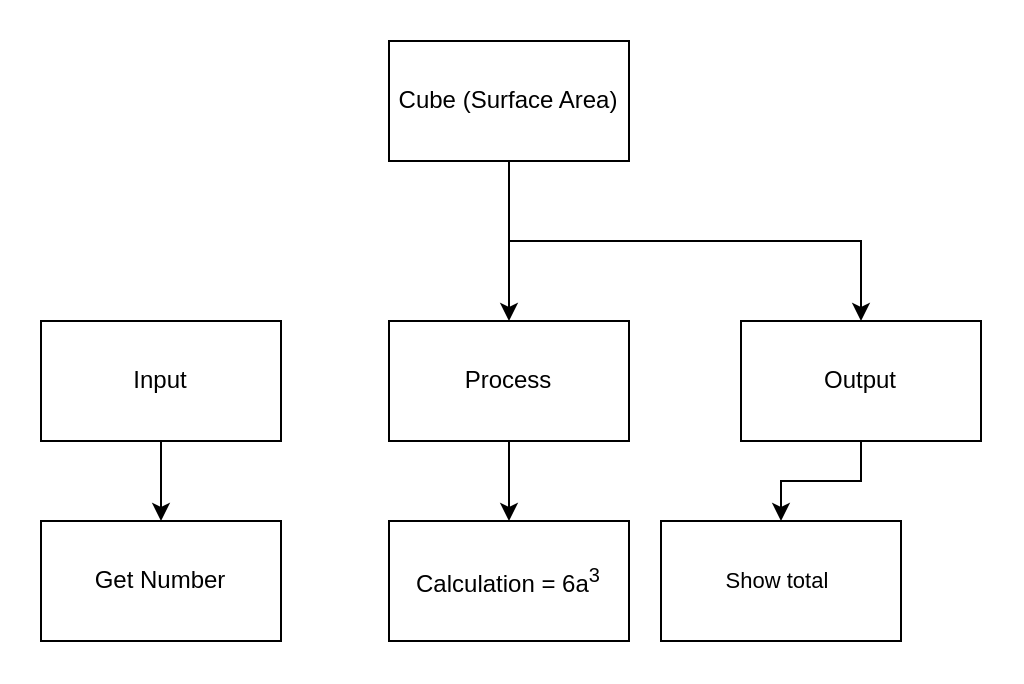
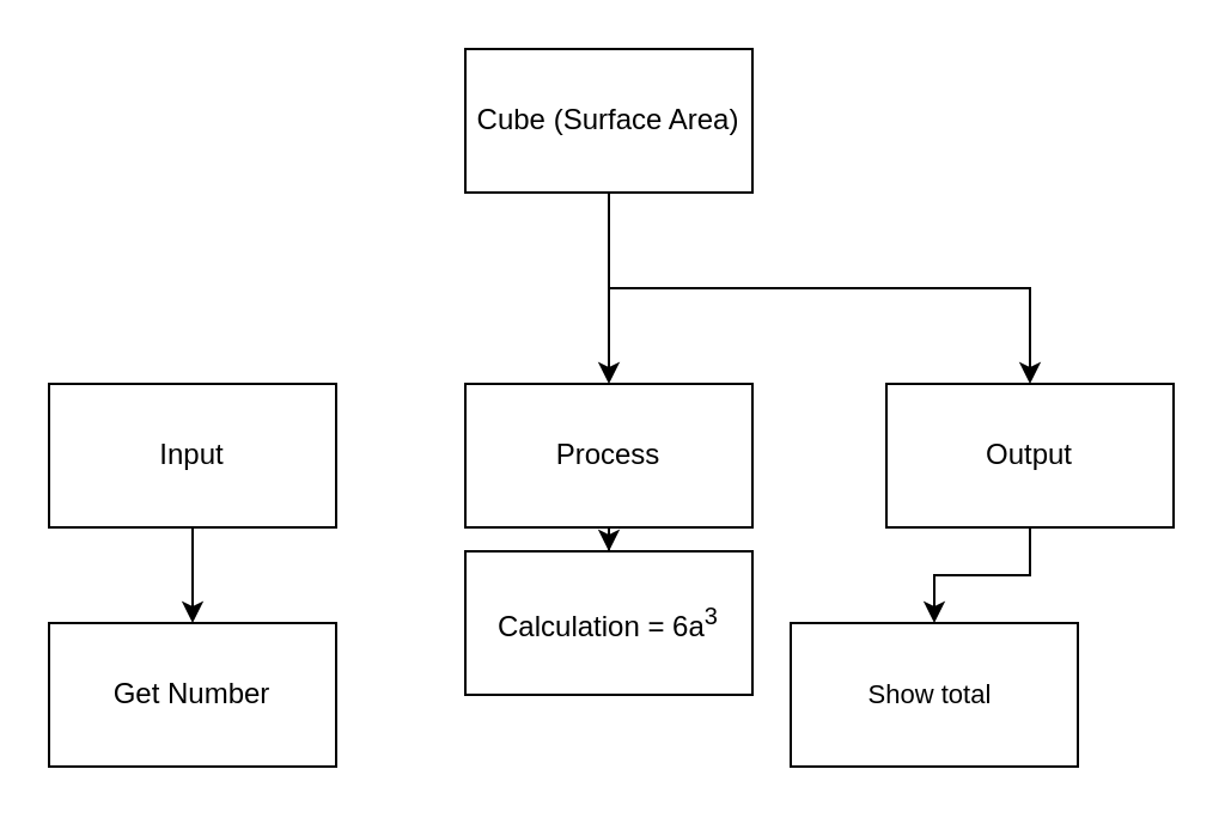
- <mxCell id="13" value="Calculation = 6a&lt;sup&gt;3&lt;/sup&gt;" style="rounded=0;whiteSpace=wrap;html=1;" parent="1" vertex="1"><mxGeometry x="194" y="260" width="120" height="60" as="geometry" /></mxCell>
+ <mxCell id="13" value="Calculation = 6a&lt;sup&gt;3&lt;/sup&gt;" style="rounded=0;whiteSpace=wrap;html=1;" parent="1" vertex="1"><mxGeometry x="194" y="230" width="120" height="60" as="geometry" /></mxCell>
